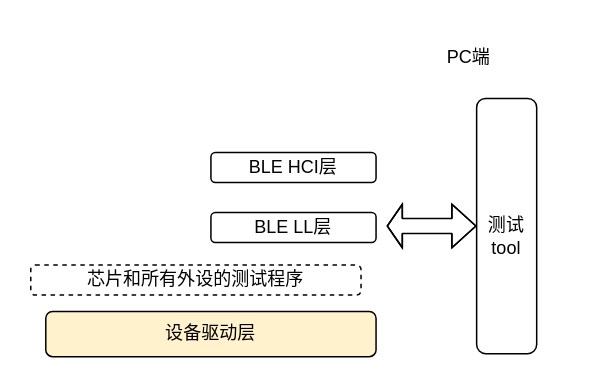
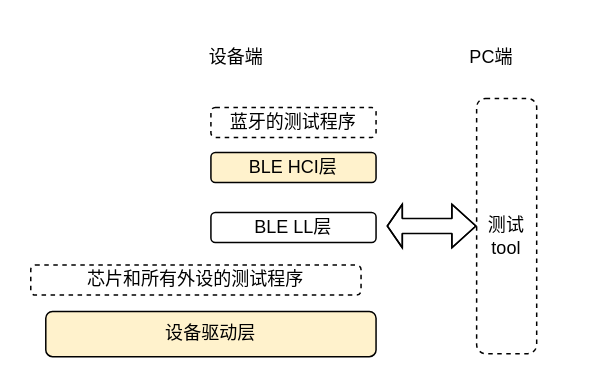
+ <mxCell id="10" value="设备端" style="rounded=1;whiteSpace=wrap;html=1;strokeColor=none;" vertex="1" parent="1"><mxGeometry x="97" y="20" width="120" height="35" as="geometry" /></mxCell>
- <mxCell id="11" value="PC端" style="rounded=1;whiteSpace=wrap;html=1;strokeColor=none;" vertex="1" parent="1"><mxGeometry x="252" y="20" width="120" height="35" as="geometry" /></mxCell>
+ <mxCell id="11" value="PC端" style="rounded=1;whiteSpace=wrap;html=1;strokeColor=none;" vertex="1" parent="1"><mxGeometry x="267" y="20" width="120" height="35" as="geometry" /></mxCell>
+ <mxCell id="5" value="蓝牙的测试程序" style="rounded=1;whiteSpace=wrap;html=1;dashed=1;" vertex="1" parent="1"><mxGeometry x="140" y="71" width="110" height="20" as="geometry" /></mxCell>
- <mxCell id="6" value="BLE HCI层" style="rounded=1;whiteSpace=wrap;html=1;strokeColor=#000000;" vertex="1" parent="1"><mxGeometry x="140" y="101" width="110" height="20" as="geometry" /></mxCell>
+ <mxCell id="6" value="BLE HCI层" style="rounded=1;whiteSpace=wrap;html=1;strokeColor=#000000;fillColor=#fff2cc;" vertex="1" parent="1"><mxGeometry x="140" y="101" width="110" height="20" as="geometry" /></mxCell>
- <mxCell id="8" value="&amp;nbsp;&lt;br&gt;测试tool" style="rounded=1;whiteSpace=wrap;html=1;strokeColor=#000000;" vertex="1" parent="1"><mxGeometry x="317" y="65" width="40" height="170" as="geometry" /></mxCell>
+ <mxCell id="8" value="&amp;nbsp;&lt;br&gt;测试tool" style="rounded=1;whiteSpace=wrap;html=1;strokeColor=#000000;dashed=1;" vertex="1" parent="1"><mxGeometry x="317" y="65" width="40" height="170" as="geometry" /></mxCell>
